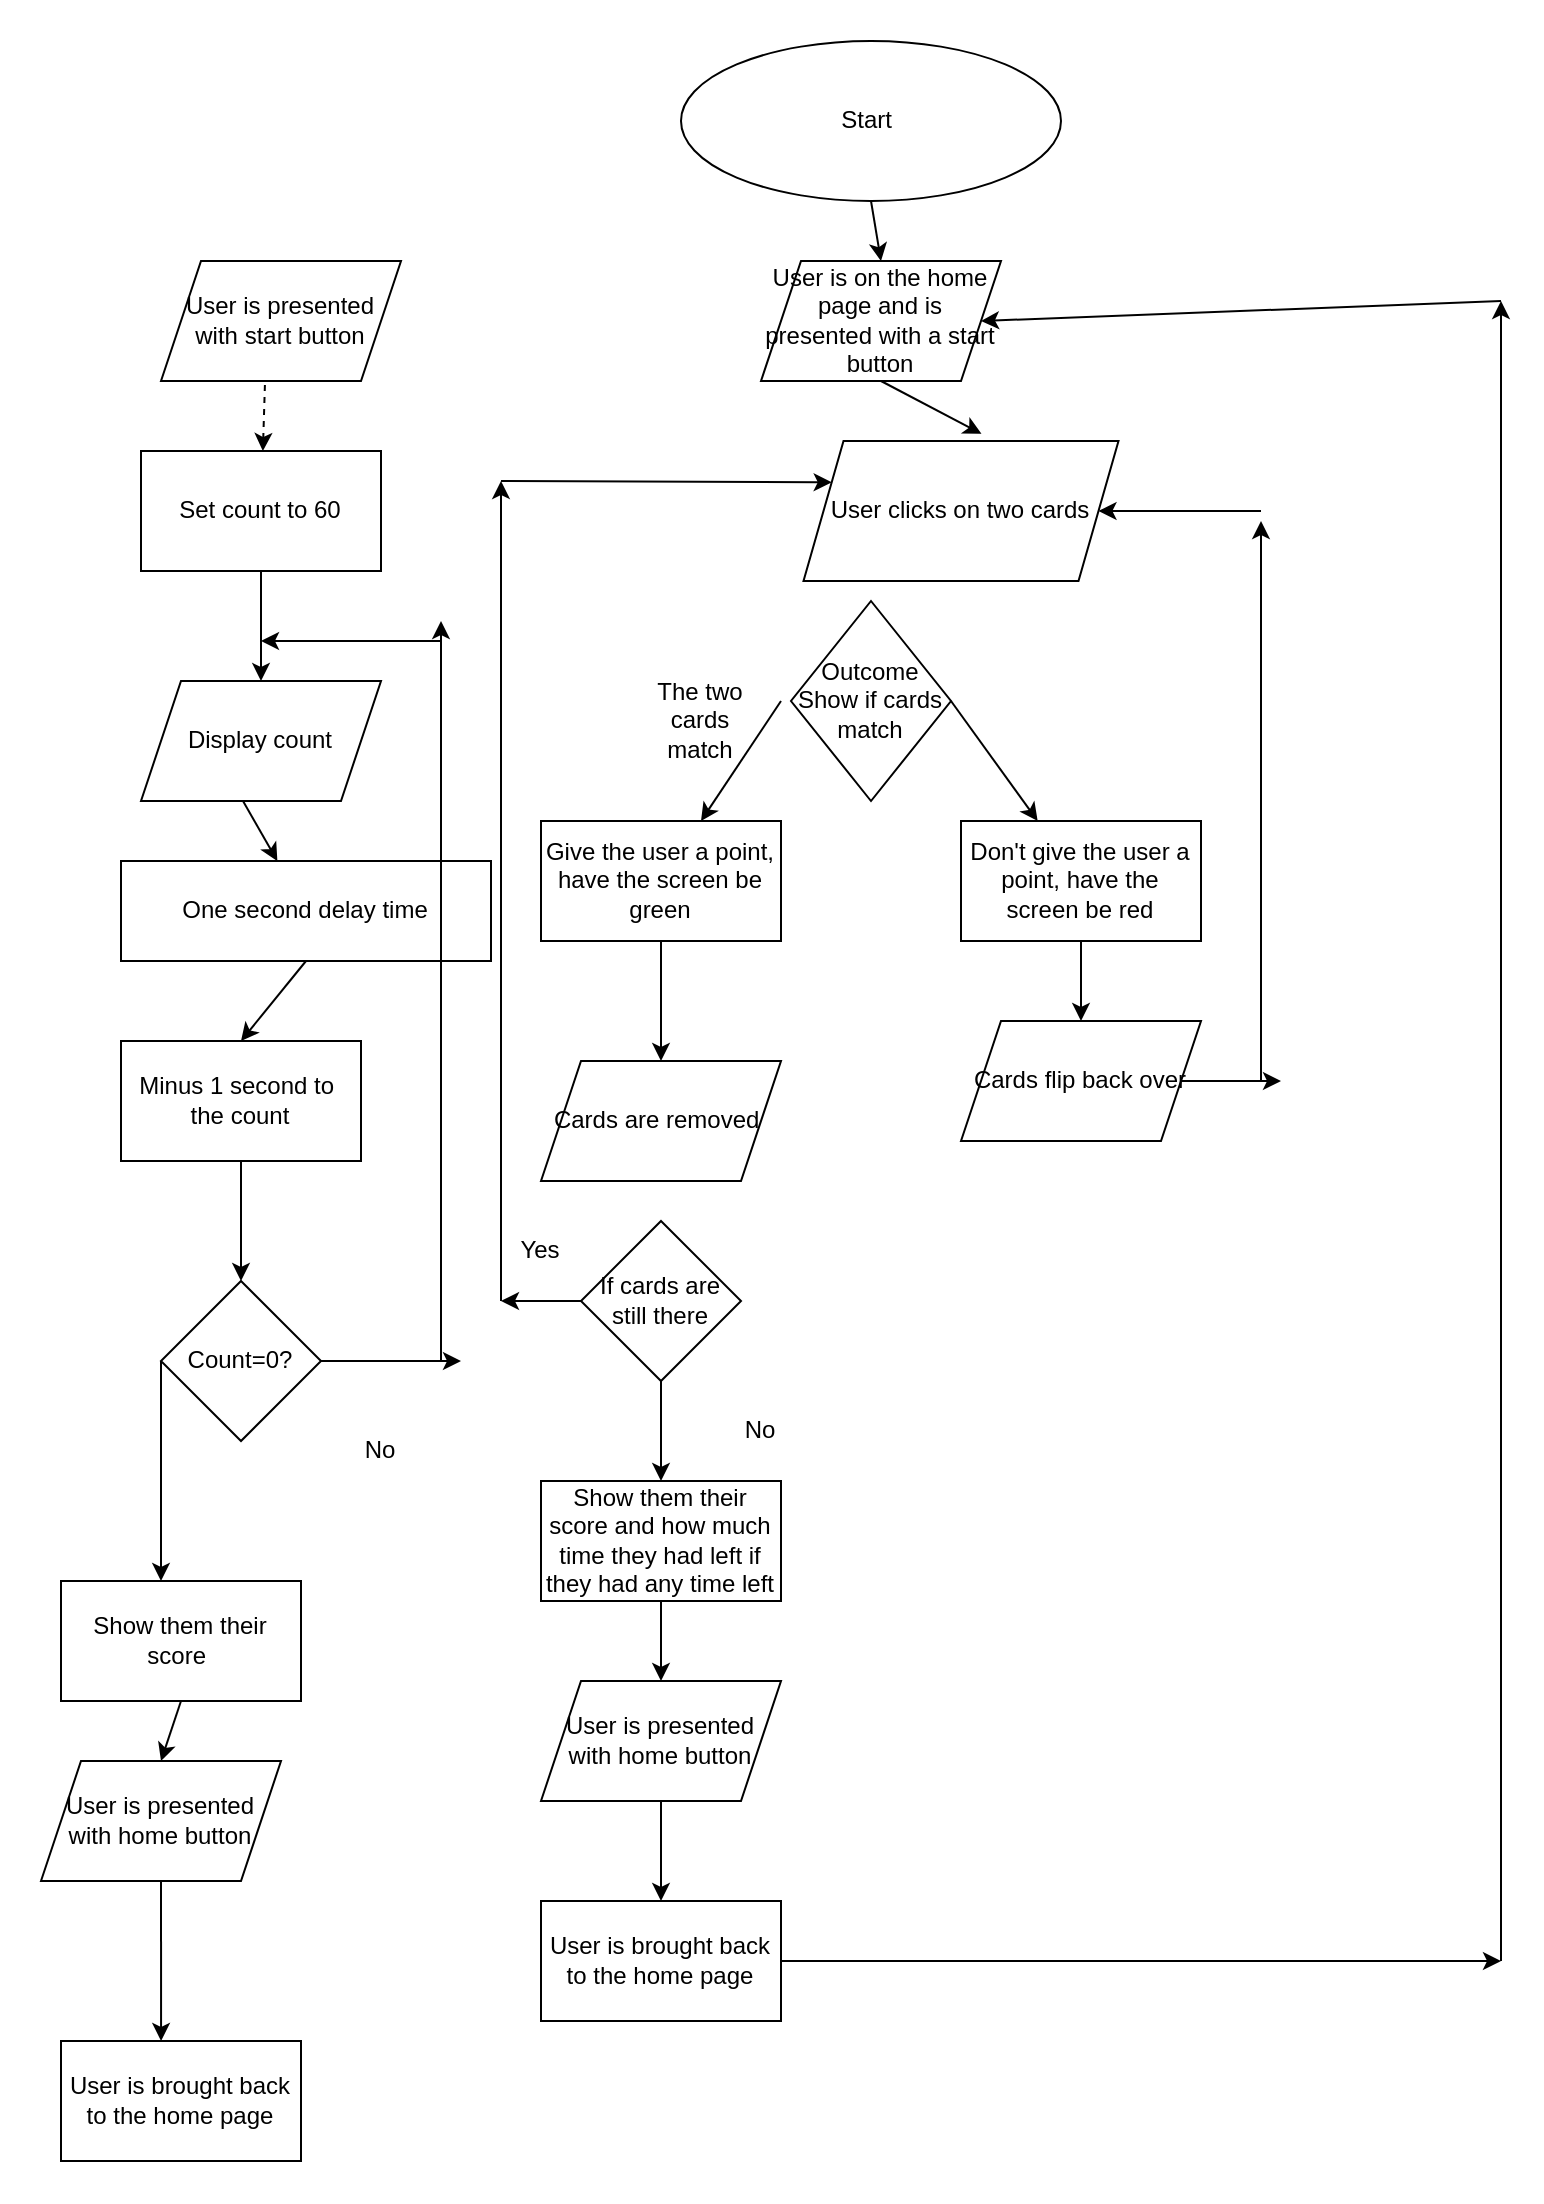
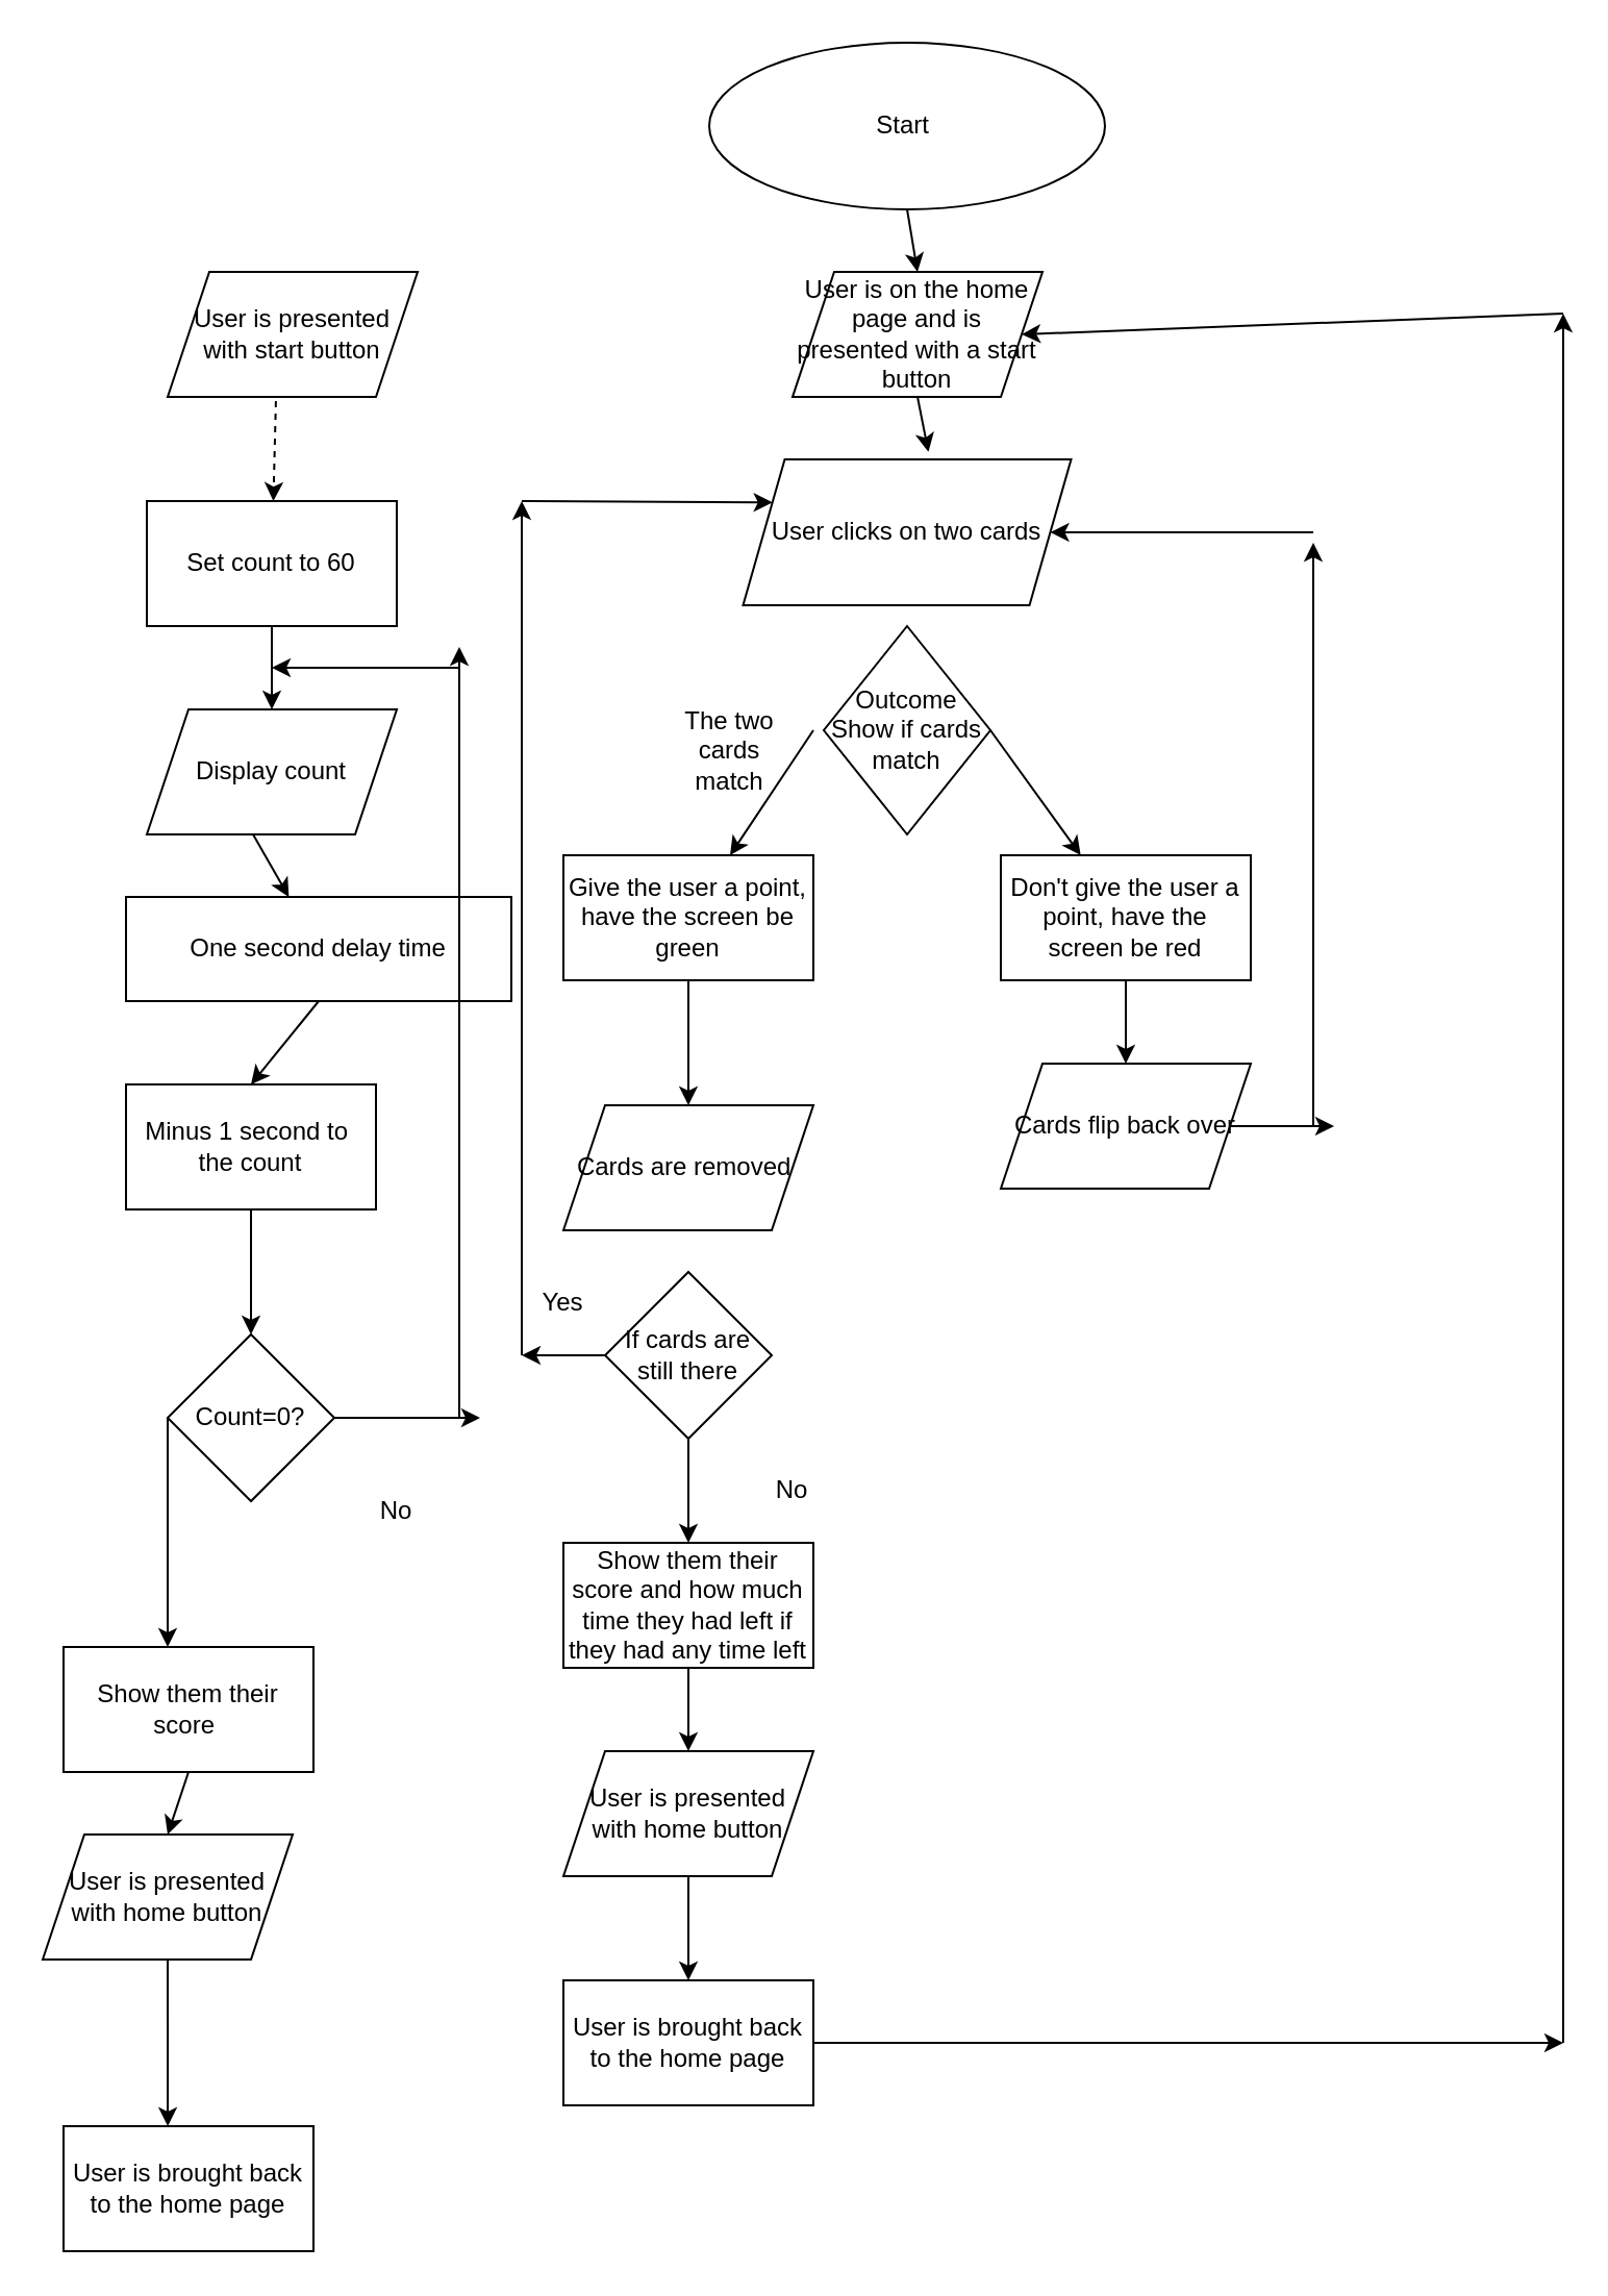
- <mxCell id="16" value="Set count to 60" style="rounded=0;whiteSpace=wrap;html=1;" parent="1" vertex="1"><mxGeometry x="70" y="225" width="120" height="60" as="geometry" /></mxCell>
+ <mxCell id="16" value="Set count to 60" style="rounded=0;whiteSpace=wrap;html=1;" parent="1" vertex="1"><mxGeometry x="70" y="240" width="120" height="60" as="geometry" /></mxCell>
- <mxCell id="3" value="User clicks on two cards" style="shape=parallelogram;perimeter=parallelogramPerimeter;whiteSpace=wrap;html=1;fixedSize=1;" parent="1" vertex="1"><mxGeometry x="401.25" y="220" width="157.5" height="70" as="geometry" /></mxCell>
+ <mxCell id="3" value="User clicks on two cards" style="shape=parallelogram;perimeter=parallelogramPerimeter;whiteSpace=wrap;html=1;fixedSize=1;" parent="1" vertex="1"><mxGeometry x="356.25" y="220" width="157.5" height="70" as="geometry" /></mxCell>
